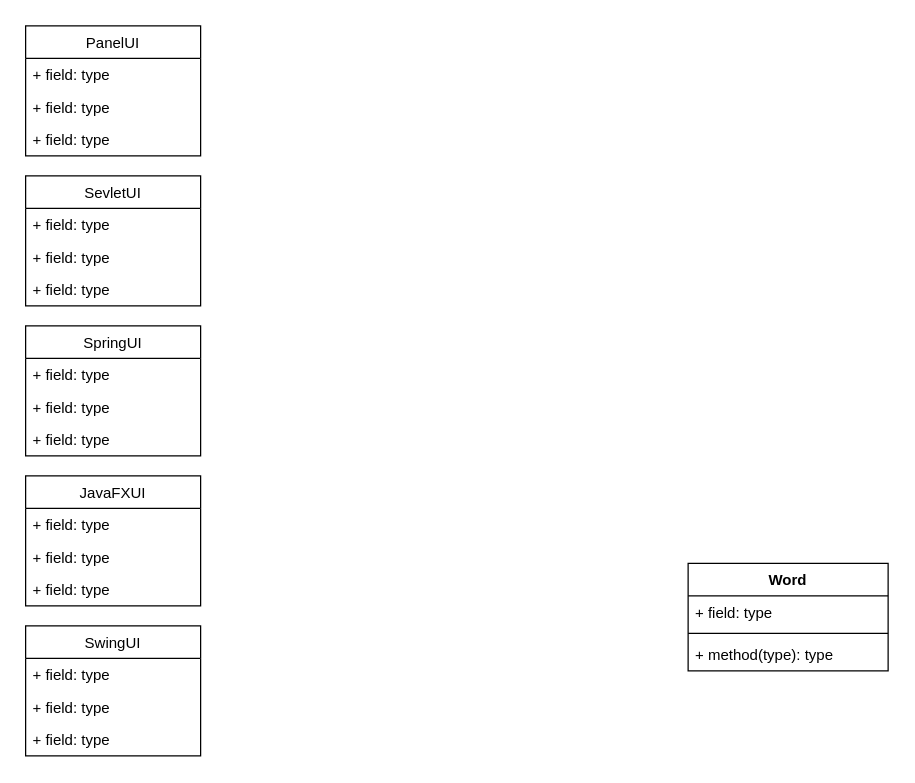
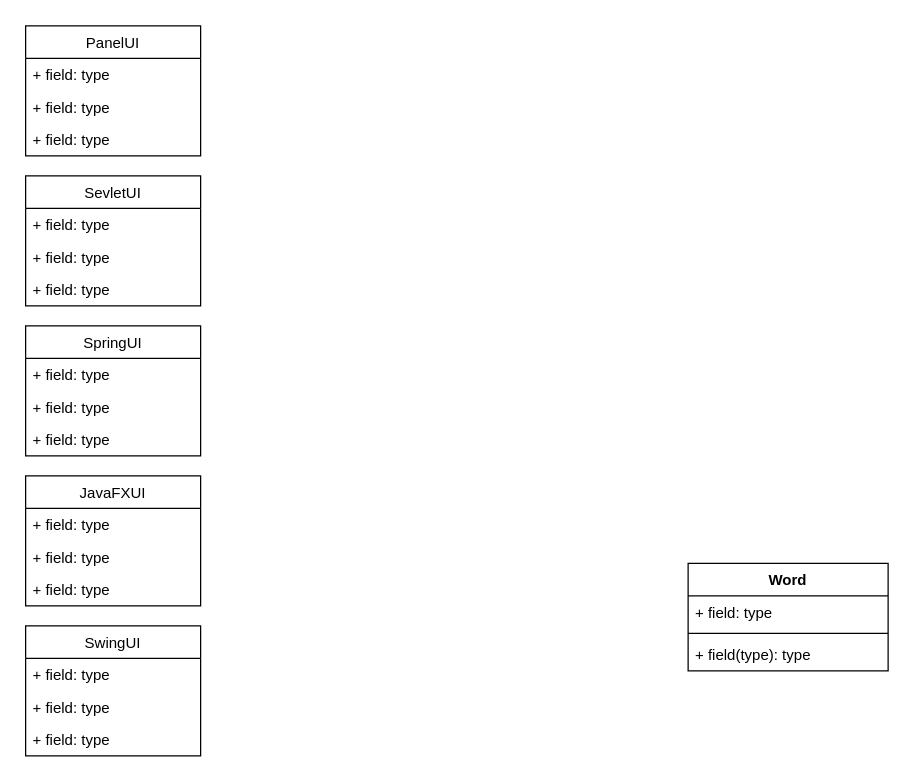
- <mxCell id="5" value="+ method(type): type" style="text;strokeColor=none;fillColor=none;align=left;verticalAlign=top;spacingLeft=4;spacingRight=4;overflow=hidden;rotatable=0;points=[[0,0.5],[1,0.5]];portConstraint=eastwest;" vertex="1" parent="2"><mxGeometry y="60" width="160" height="26" as="geometry" /></mxCell>
+ <mxCell id="5" value="+ field(type): type" style="text;strokeColor=none;fillColor=none;align=left;verticalAlign=top;spacingLeft=4;spacingRight=4;overflow=hidden;rotatable=0;points=[[0,0.5],[1,0.5]];portConstraint=eastwest;" vertex="1" parent="2"><mxGeometry y="60" width="160" height="26" as="geometry" /></mxCell>
